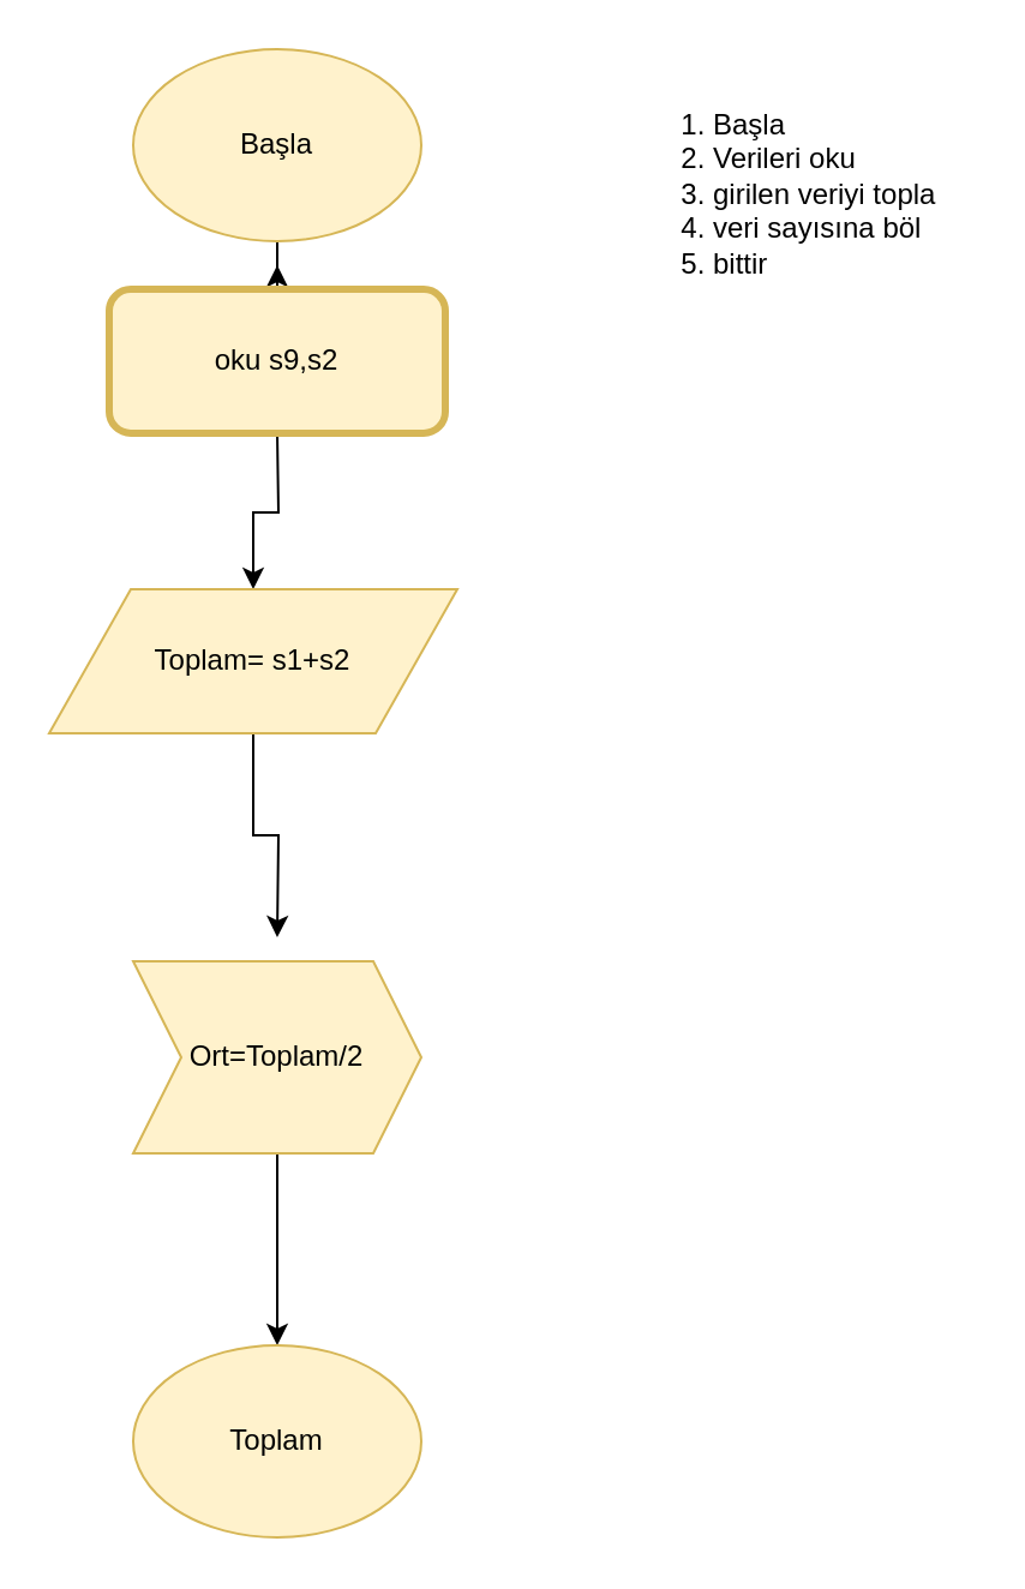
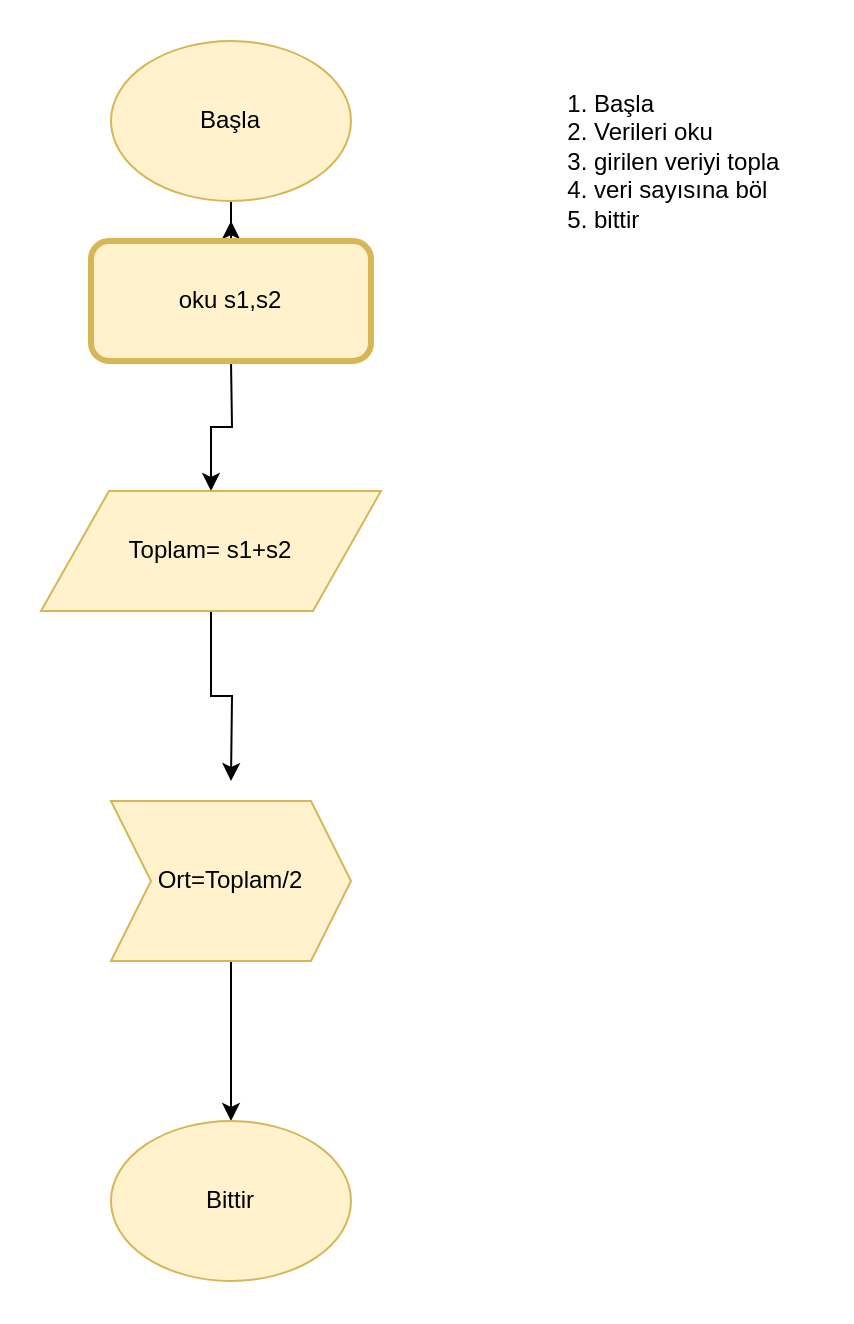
- <mxCell id="11" value="oku s9,s2" style="rounded=1;whiteSpace=wrap;html=1;strokeWidth=3;fillColor=#fff2cc;strokeColor=#d6b656;" vertex="1" parent="1"><mxGeometry x="45" y="120" width="140" height="60" as="geometry" /></mxCell>
+ <mxCell id="11" value="oku s1,s2" style="rounded=1;whiteSpace=wrap;html=1;strokeWidth=3;fillColor=#fff2cc;strokeColor=#d6b656;" vertex="1" parent="1"><mxGeometry x="45" y="120" width="140" height="60" as="geometry" /></mxCell>
- <mxCell id="9" value="Toplam" style="ellipse;whiteSpace=wrap;html=1;fillColor=#fff2cc;strokeColor=#d6b656;" vertex="1" parent="1"><mxGeometry x="55" y="560" width="120" height="80" as="geometry" /></mxCell>
+ <mxCell id="9" value="Bittir" style="ellipse;whiteSpace=wrap;html=1;fillColor=#fff2cc;strokeColor=#d6b656;" vertex="1" parent="1"><mxGeometry x="55" y="560" width="120" height="80" as="geometry" /></mxCell>
